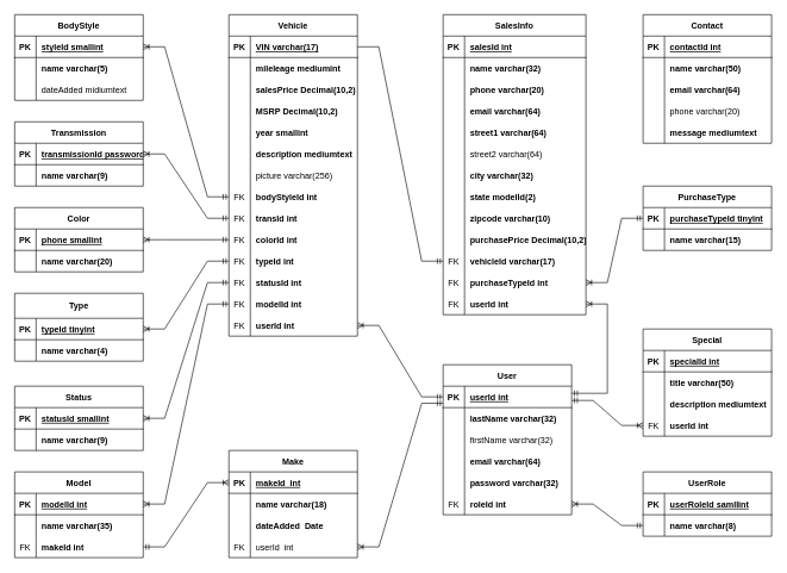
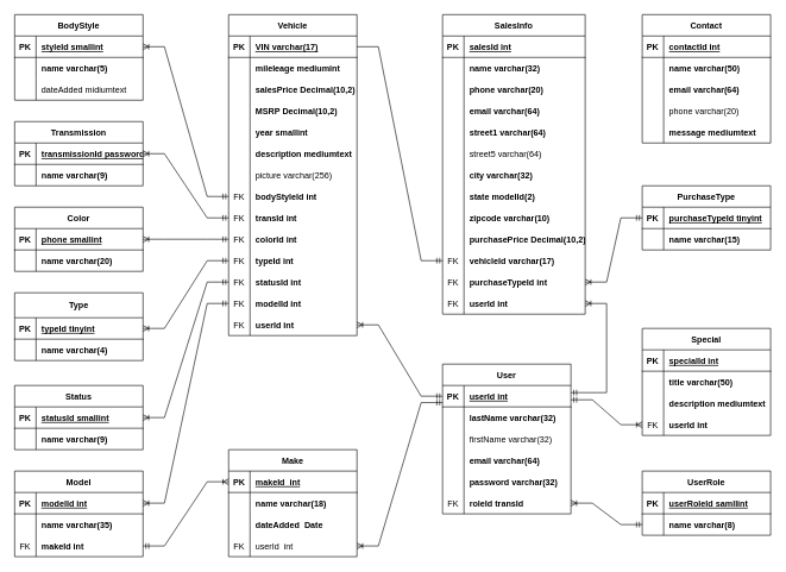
- <mxCell id="152" value="street2 varchar(64)" style="shape=partialRectangle;connectable=0;fillColor=none;top=0;left=0;bottom=0;right=0;align=left;spacingLeft=6;overflow=hidden;" parent="150" vertex="1"><mxGeometry x="30" width="170" height="30" as="geometry"><mxRectangle width="170" height="30" as="alternateBounds" /></mxGeometry></mxCell>
+ <mxCell id="152" value="street5 varchar(64)" style="shape=partialRectangle;connectable=0;fillColor=none;top=0;left=0;bottom=0;right=0;align=left;spacingLeft=6;overflow=hidden;" parent="150" vertex="1"><mxGeometry x="30" width="170" height="30" as="geometry"><mxRectangle width="170" height="30" as="alternateBounds" /></mxGeometry></mxCell>
- <mxCell id="63" value="roleId int" style="shape=partialRectangle;connectable=0;fillColor=none;top=0;left=0;bottom=0;right=0;align=left;spacingLeft=6;overflow=hidden;fontStyle=1" parent="61" vertex="1"><mxGeometry x="30" width="150" height="30" as="geometry"><mxRectangle width="150" height="30" as="alternateBounds" /></mxGeometry></mxCell>
+ <mxCell id="63" value="roleId transId" style="shape=partialRectangle;connectable=0;fillColor=none;top=0;left=0;bottom=0;right=0;align=left;spacingLeft=6;overflow=hidden;fontStyle=1" parent="61" vertex="1"><mxGeometry x="30" width="150" height="30" as="geometry"><mxRectangle width="150" height="30" as="alternateBounds" /></mxGeometry></mxCell>
